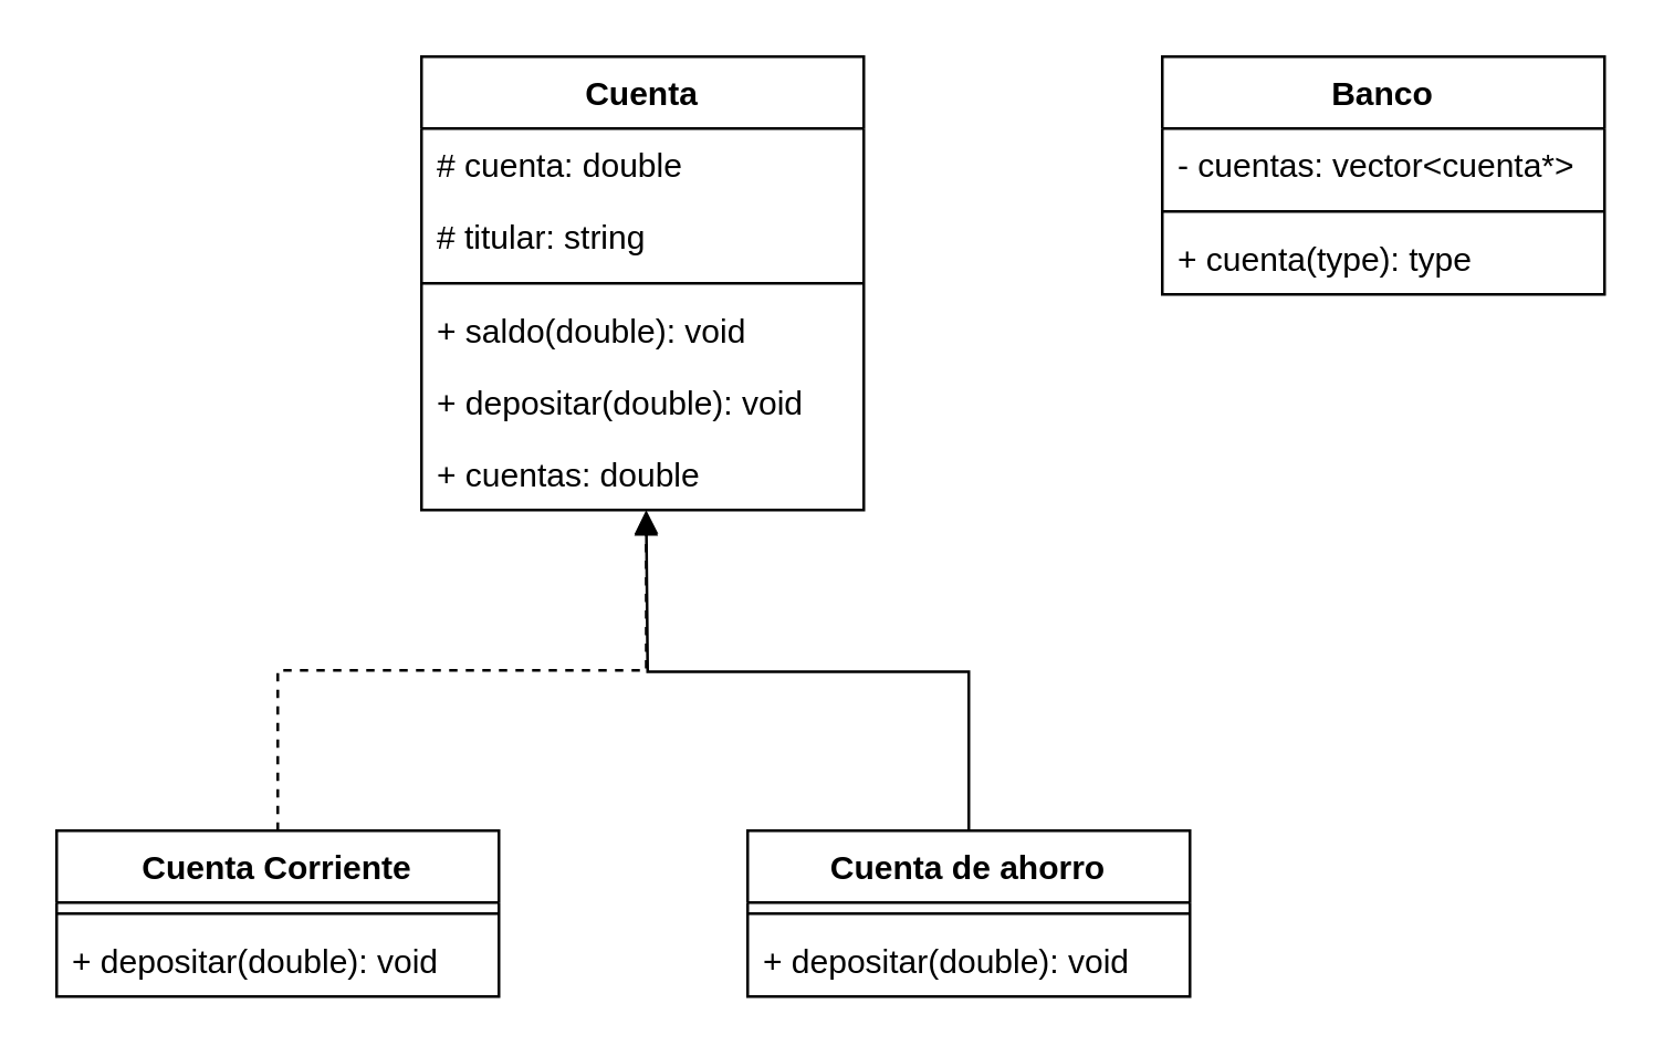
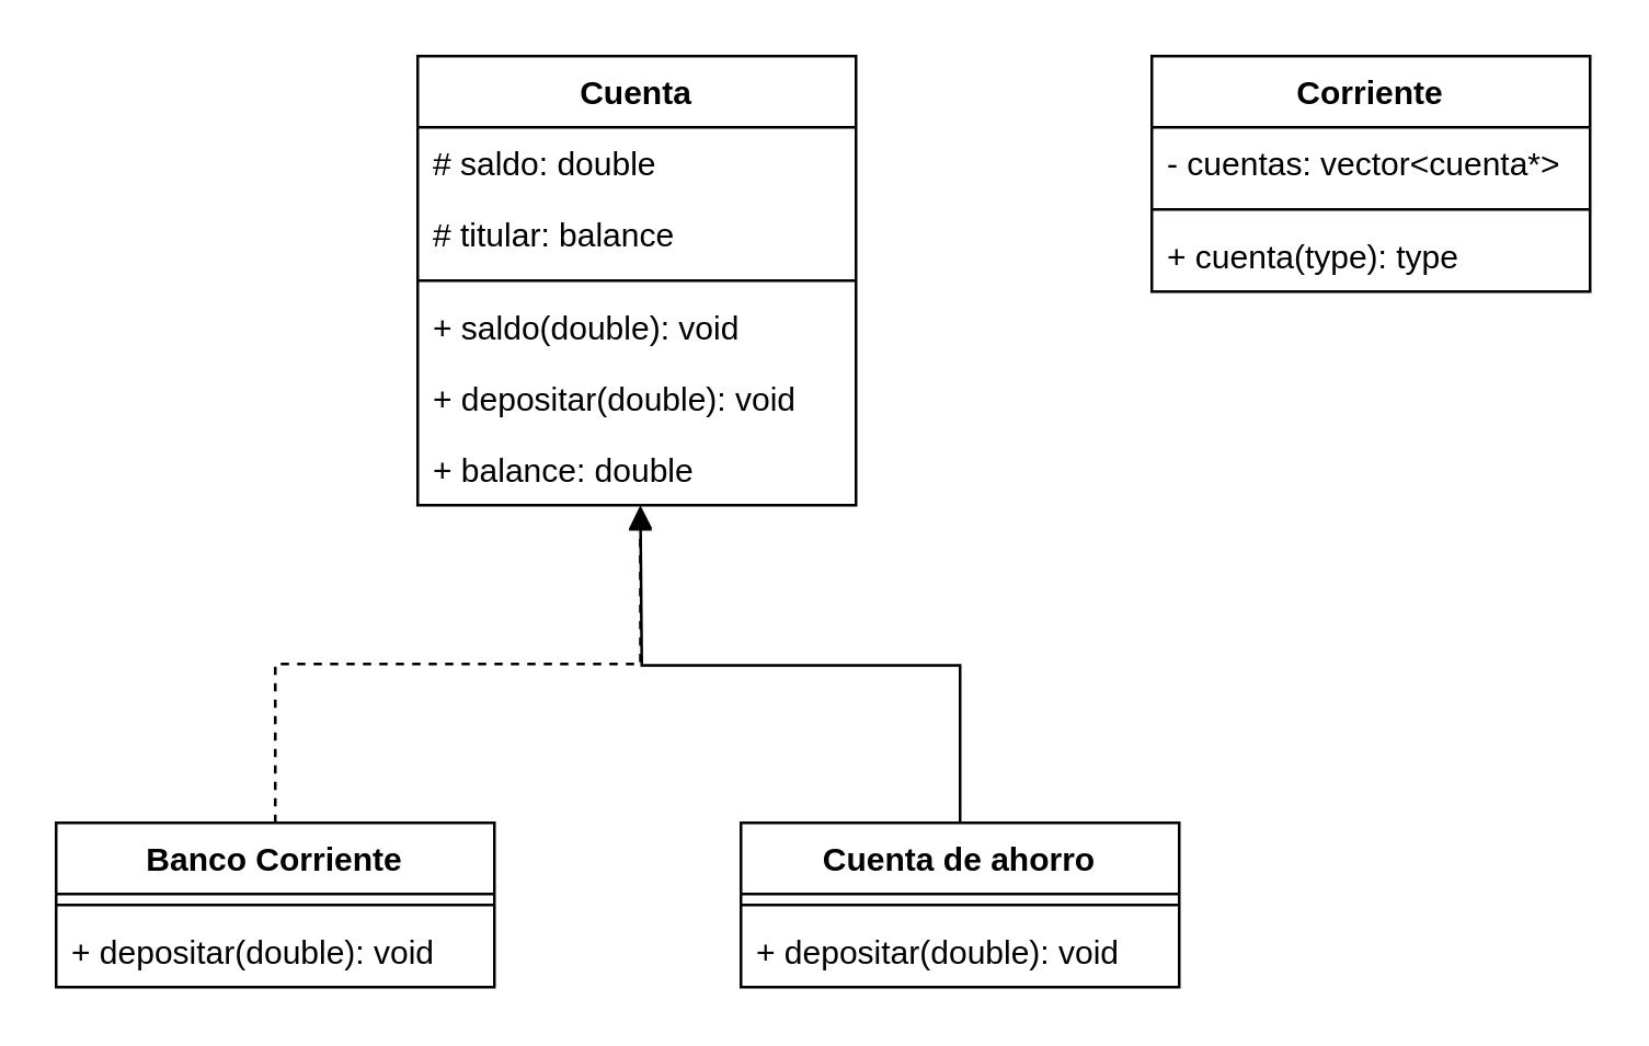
- <mxCell id="17" value="Banco" style="swimlane;fontStyle=1;align=center;verticalAlign=top;childLayout=stackLayout;horizontal=1;startSize=26;horizontalStack=0;resizeParent=1;resizeParentMax=0;resizeLast=0;collapsible=1;marginBottom=0;" vertex="1" parent="1"><mxGeometry x="420" y="20" width="160" height="86" as="geometry" /></mxCell>
+ <mxCell id="17" value="Corriente" style="swimlane;fontStyle=1;align=center;verticalAlign=top;childLayout=stackLayout;horizontal=1;startSize=26;horizontalStack=0;resizeParent=1;resizeParentMax=0;resizeLast=0;collapsible=1;marginBottom=0;" vertex="1" parent="1"><mxGeometry x="420" y="20" width="160" height="86" as="geometry" /></mxCell>
- <mxCell id="3" value="# cuenta: double" style="text;strokeColor=none;fillColor=none;align=left;verticalAlign=top;spacingLeft=4;spacingRight=4;overflow=hidden;rotatable=0;points=[[0,0.5],[1,0.5]];portConstraint=eastwest;" vertex="1" parent="2"><mxGeometry y="26" width="160" height="26" as="geometry" /></mxCell>
+ <mxCell id="3" value="# saldo: double" style="text;strokeColor=none;fillColor=none;align=left;verticalAlign=top;spacingLeft=4;spacingRight=4;overflow=hidden;rotatable=0;points=[[0,0.5],[1,0.5]];portConstraint=eastwest;" vertex="1" parent="2"><mxGeometry y="26" width="160" height="26" as="geometry" /></mxCell>
- <mxCell id="4" value="# titular: string" style="text;strokeColor=none;fillColor=none;align=left;verticalAlign=top;spacingLeft=4;spacingRight=4;overflow=hidden;rotatable=0;points=[[0,0.5],[1,0.5]];portConstraint=eastwest;" vertex="1" parent="2"><mxGeometry y="52" width="160" height="26" as="geometry" /></mxCell>
+ <mxCell id="4" value="# titular: balance" style="text;strokeColor=none;fillColor=none;align=left;verticalAlign=top;spacingLeft=4;spacingRight=4;overflow=hidden;rotatable=0;points=[[0,0.5],[1,0.5]];portConstraint=eastwest;" vertex="1" parent="2"><mxGeometry y="52" width="160" height="26" as="geometry" /></mxCell>
- <mxCell id="8" value="+ cuentas: double" style="text;strokeColor=none;fillColor=none;align=left;verticalAlign=top;spacingLeft=4;spacingRight=4;overflow=hidden;rotatable=0;points=[[0,0.5],[1,0.5]];portConstraint=eastwest;" vertex="1" parent="2"><mxGeometry y="138" width="160" height="26" as="geometry" /></mxCell>
+ <mxCell id="8" value="+ balance: double" style="text;strokeColor=none;fillColor=none;align=left;verticalAlign=top;spacingLeft=4;spacingRight=4;overflow=hidden;rotatable=0;points=[[0,0.5],[1,0.5]];portConstraint=eastwest;" vertex="1" parent="2"><mxGeometry y="138" width="160" height="26" as="geometry" /></mxCell>
- <mxCell id="9" value="Cuenta Corriente" style="swimlane;fontStyle=1;align=center;verticalAlign=top;childLayout=stackLayout;horizontal=1;startSize=26;horizontalStack=0;resizeParent=1;resizeParentMax=0;resizeLast=0;collapsible=1;marginBottom=0;" vertex="1" parent="1"><mxGeometry x="20" y="300" width="160" height="60" as="geometry" /></mxCell>
+ <mxCell id="9" value="Banco Corriente" style="swimlane;fontStyle=1;align=center;verticalAlign=top;childLayout=stackLayout;horizontal=1;startSize=26;horizontalStack=0;resizeParent=1;resizeParentMax=0;resizeLast=0;collapsible=1;marginBottom=0;" vertex="1" parent="1"><mxGeometry x="20" y="300" width="160" height="60" as="geometry" /></mxCell>
